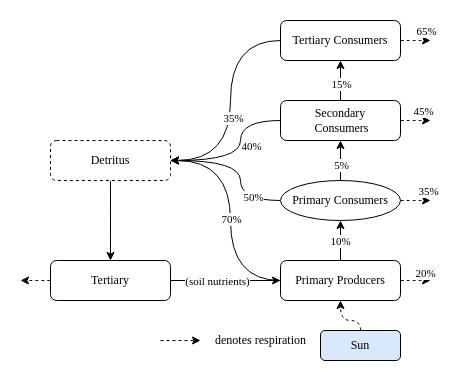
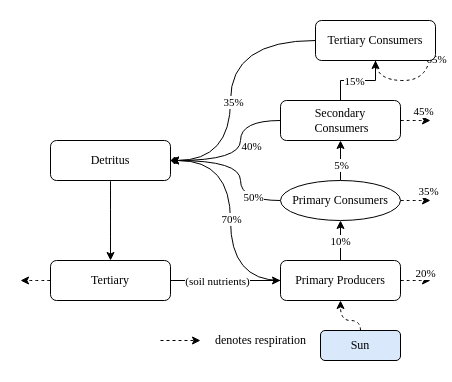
- <mxCell id="27" value="Tertiary Consumers" style="rounded=1;whiteSpace=wrap;html=1;fontFamily=Computer Modern;" vertex="1" parent="1"><mxGeometry x="280" y="20" width="120" height="40" as="geometry" /></mxCell>
+ <mxCell id="27" value="Tertiary Consumers" style="rounded=1;whiteSpace=wrap;html=1;fontFamily=Computer Modern;" vertex="1" parent="1"><mxGeometry x="315" y="20" width="120" height="40" as="geometry" /></mxCell>
- <mxCell id="29" value="Detritus" style="rounded=1;whiteSpace=wrap;html=1;fontFamily=Computer Modern;dashed=1;" vertex="1" parent="1"><mxGeometry x="50" y="140" width="120" height="40" as="geometry" /></mxCell>
+ <mxCell id="29" value="Detritus" style="rounded=1;whiteSpace=wrap;html=1;fontFamily=Computer Modern;" vertex="1" parent="1"><mxGeometry x="50" y="140" width="120" height="40" as="geometry" /></mxCell>
- <mxCell id="4" style="edgeStyle=orthogonalEdgeStyle;curved=1;orthogonalLoop=1;jettySize=auto;html=1;entryX=1;entryY=0.5;entryDx=0;entryDy=0;fontFamily=Computer Modern;" edge="1" parent="1" source="8" target="29"><mxGeometry relative="1" as="geometry"><Array as="points"><mxPoint x="230" y="280" /><mxPoint x="230" y="160" /></Array></mxGeometry></mxCell>
+ <mxCell id="4" style="edgeStyle=orthogonalEdgeStyle;curved=1;orthogonalLoop=1;jettySize=auto;html=1;entryX=1;entryY=0.5;entryDx=0;entryDy=0;fontFamily=Computer Modern;endArrow=diamond;" edge="1" parent="1" source="8" target="29"><mxGeometry relative="1" as="geometry"><Array as="points"><mxPoint x="230" y="280" /><mxPoint x="230" y="160" /></Array></mxGeometry></mxCell>
